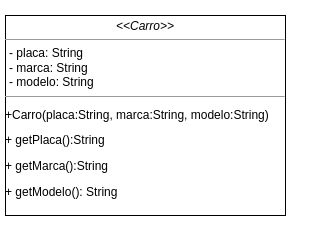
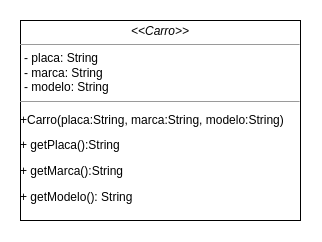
- <mxCell id="2" value="&lt;p style=&quot;margin:0px;margin-top:4px;text-align:center;&quot;&gt;&lt;i&gt;&amp;lt;&amp;lt;Carro&amp;gt;&amp;gt;&lt;/i&gt;&lt;br&gt;&lt;/p&gt;&lt;hr size=&quot;1&quot;&gt;&lt;p class=&quot;custom-cursor-default-hover&quot; style=&quot;margin:0px;margin-left:4px;&quot;&gt;- placa: String&amp;nbsp;&lt;/p&gt;&lt;p class=&quot;custom-cursor-default-hover&quot; style=&quot;margin:0px;margin-left:4px;&quot;&gt;- marca: String&lt;/p&gt;&lt;p class=&quot;custom-cursor-default-hover&quot; style=&quot;margin:0px;margin-left:4px;&quot;&gt;- modelo: String&lt;br&gt;&lt;/p&gt;&lt;hr size=&quot;1&quot;&gt;&lt;p style=&quot;text-align:justify;line-height:115%&quot; class=&quot;MsoNormal&quot;&gt;+Carro(placa:String, marca:String, modelo:String)&lt;/p&gt;&lt;p style=&quot;text-align:justify;line-height:115%&quot; class=&quot;MsoNormal&quot;&gt;+ getPlaca():String&lt;/p&gt;&lt;p style=&quot;text-align:justify;line-height:115%&quot; class=&quot;MsoNormal&quot;&gt;+ getMarca():String&lt;/p&gt;&lt;p style=&quot;text-align:justify;line-height:115%&quot; class=&quot;MsoNormal&quot;&gt;+ getModelo(): String&lt;/p&gt;" style="verticalAlign=top;align=left;overflow=fill;fontSize=12;fontFamily=Helvetica;html=1;rounded=0;shadow=0;comic=0;labelBackgroundColor=none;strokeWidth=1" parent="1" vertex="1"><mxGeometry x="5" y="15" width="280" height="200" as="geometry" /></mxCell>
+ <mxCell id="2" value="&lt;p style=&quot;margin:0px;margin-top:4px;text-align:center;&quot;&gt;&lt;i&gt;&amp;lt;&amp;lt;Carro&amp;gt;&amp;gt;&lt;/i&gt;&lt;br&gt;&lt;/p&gt;&lt;hr size=&quot;1&quot;&gt;&lt;p class=&quot;custom-cursor-default-hover&quot; style=&quot;margin:0px;margin-left:4px;&quot;&gt;- placa: String&amp;nbsp;&lt;/p&gt;&lt;p class=&quot;custom-cursor-default-hover&quot; style=&quot;margin:0px;margin-left:4px;&quot;&gt;- marca: String&lt;/p&gt;&lt;p class=&quot;custom-cursor-default-hover&quot; style=&quot;margin:0px;margin-left:4px;&quot;&gt;- modelo: String&lt;br&gt;&lt;/p&gt;&lt;hr size=&quot;1&quot;&gt;&lt;p style=&quot;text-align:justify;line-height:115%&quot; class=&quot;MsoNormal&quot;&gt;+Carro(placa:String, marca:String, modelo:String)&lt;/p&gt;&lt;p style=&quot;text-align:justify;line-height:115%&quot; class=&quot;MsoNormal&quot;&gt;+ getPlaca():String&lt;/p&gt;&lt;p style=&quot;text-align:justify;line-height:115%&quot; class=&quot;MsoNormal&quot;&gt;+ getMarca():String&lt;/p&gt;&lt;p style=&quot;text-align:justify;line-height:115%&quot; class=&quot;MsoNormal&quot;&gt;+ getModelo(): String&lt;/p&gt;" style="verticalAlign=top;align=left;overflow=fill;fontSize=12;fontFamily=Helvetica;html=1;rounded=0;shadow=0;comic=0;labelBackgroundColor=none;strokeWidth=1" parent="1" vertex="1"><mxGeometry x="20" y="20" width="280" height="200" as="geometry" /></mxCell>
